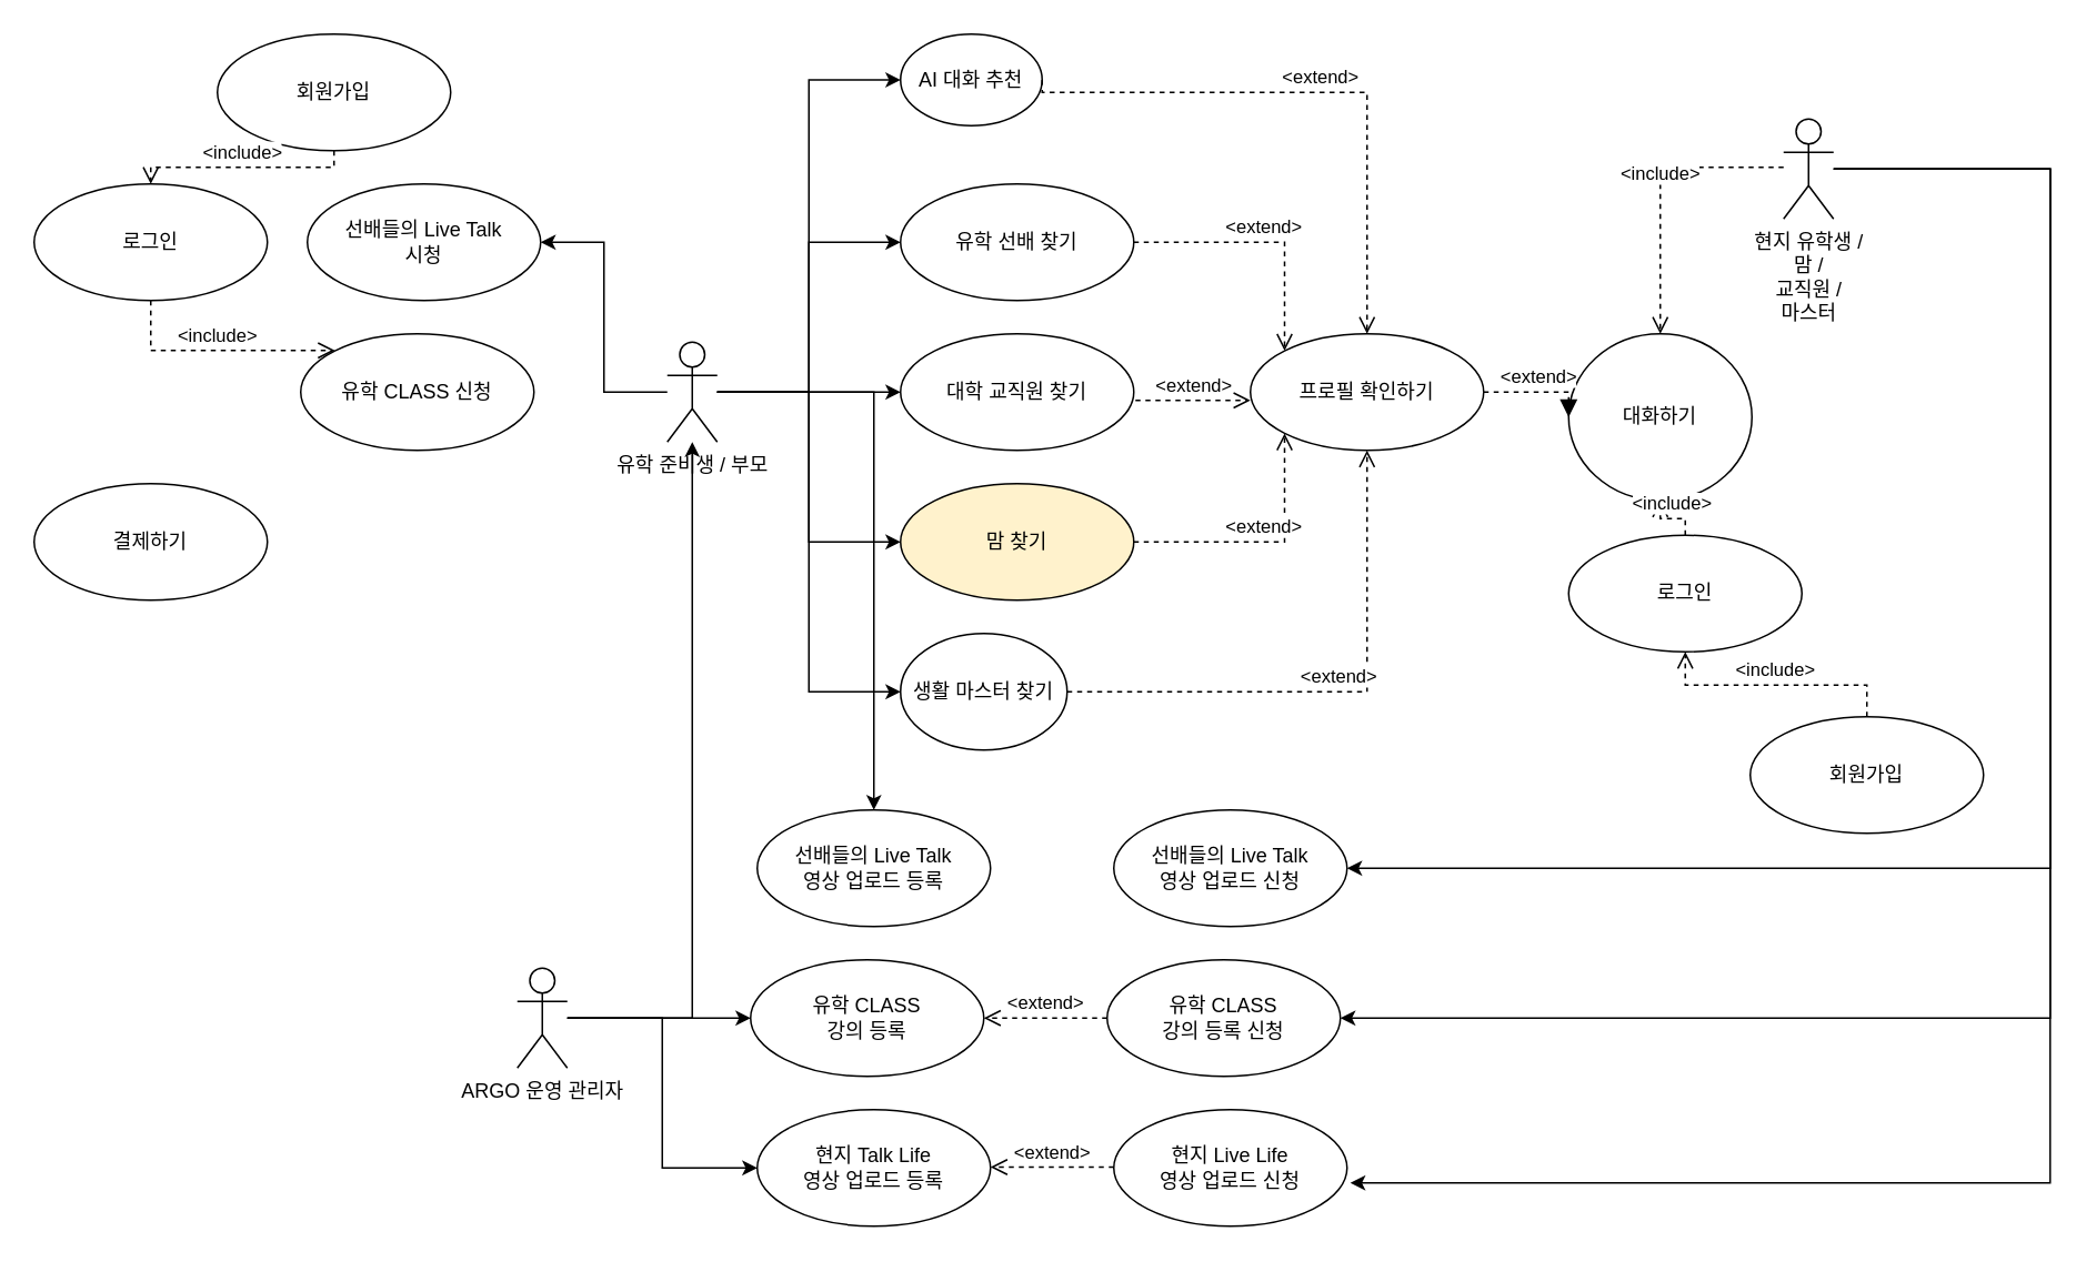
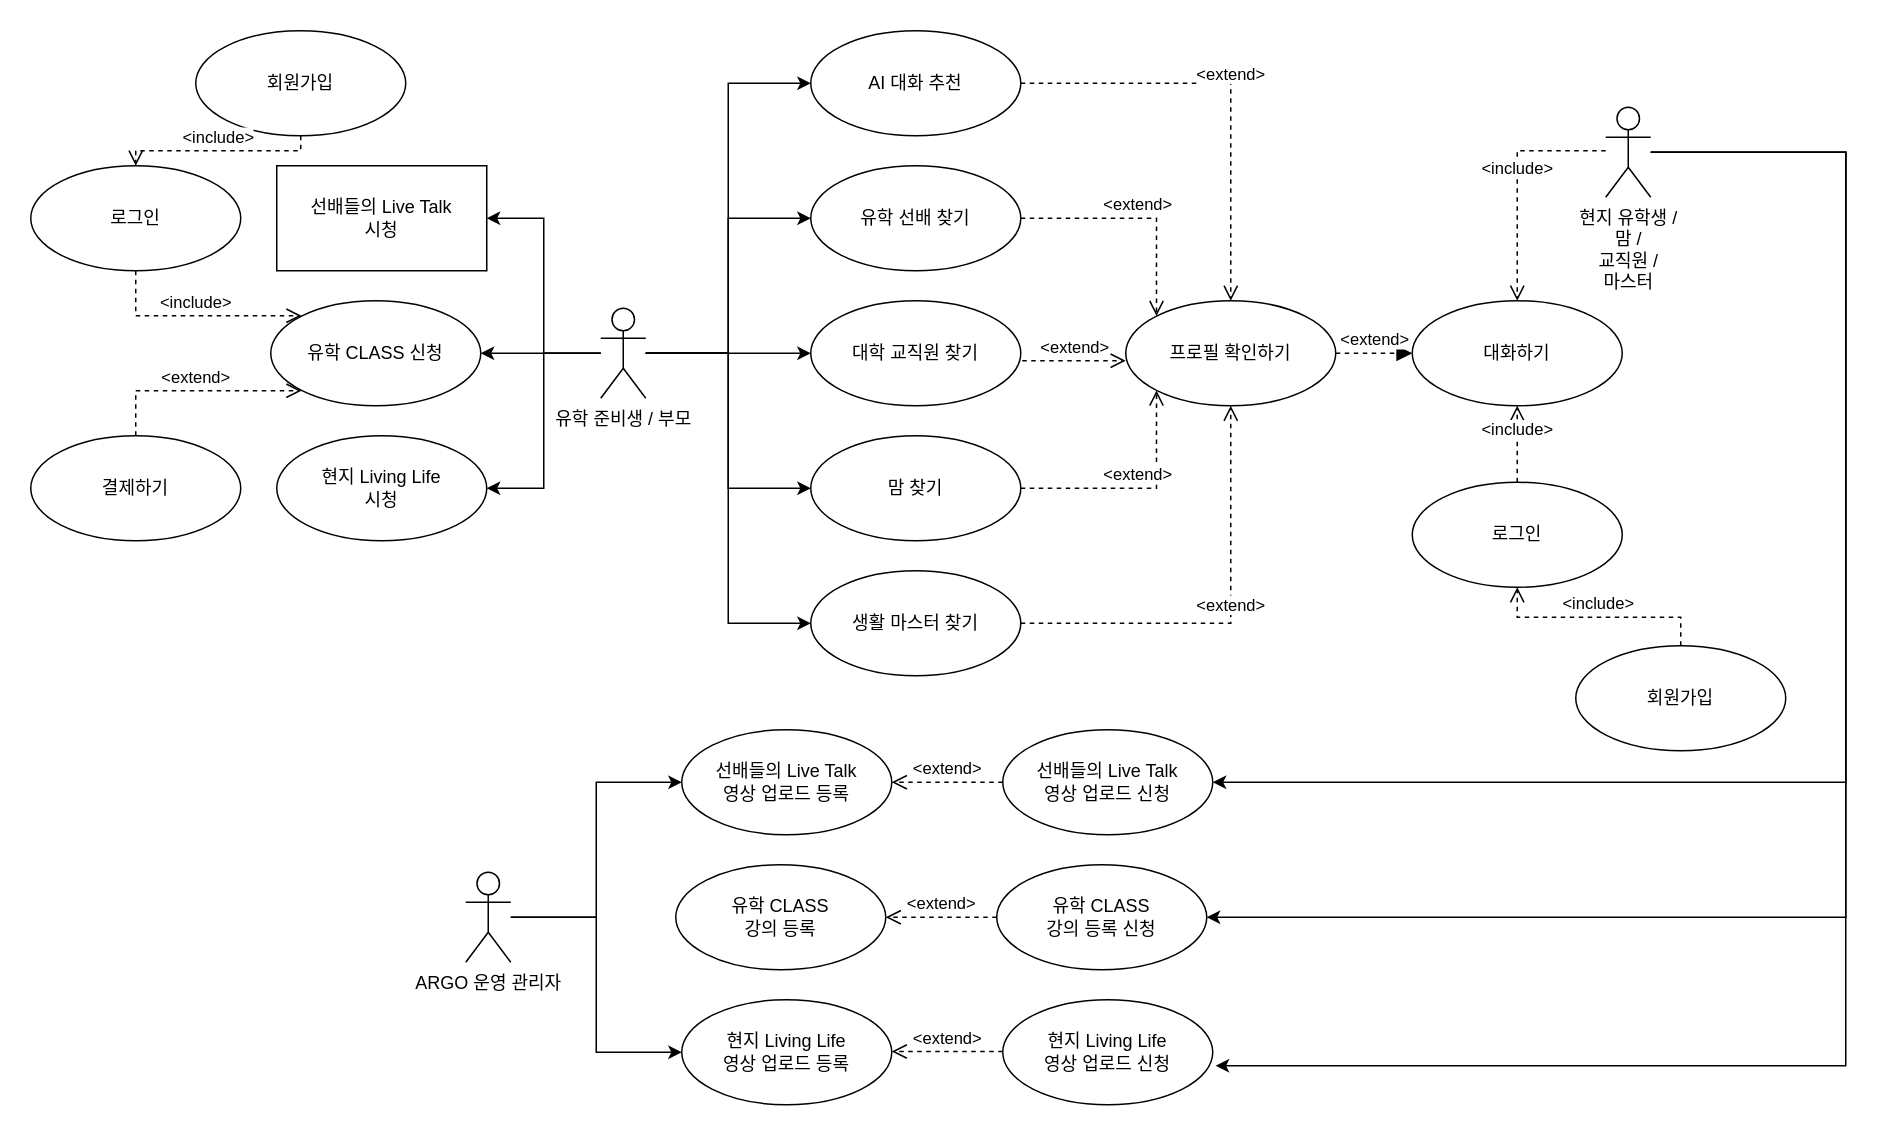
- <mxCell id="12" value="AI 대화 추천" style="ellipse;whiteSpace=wrap;html=1;" vertex="1" parent="1"><mxGeometry x="540" y="20" width="85" height="55" as="geometry" /></mxCell>
+ <mxCell id="12" value="AI 대화 추천" style="ellipse;whiteSpace=wrap;html=1;" vertex="1" parent="1"><mxGeometry x="540" y="20" width="140" height="70" as="geometry" /></mxCell>
- <mxCell id="40" value="선배들의 Live Talk&lt;br&gt;시청" style="ellipse;whiteSpace=wrap;html=1;" vertex="1" parent="1"><mxGeometry x="184" y="110" width="140" height="70" as="geometry" /></mxCell>
+ <mxCell id="40" value="선배들의 Live Talk&lt;br&gt;시청" style="whiteSpace=wrap;html=1;rounded=0;" vertex="1" parent="1"><mxGeometry x="184" y="110" width="140" height="70" as="geometry" /></mxCell>
- <mxCell id="17" value="대화하기" style="ellipse;whiteSpace=wrap;html=1;" vertex="1" parent="1"><mxGeometry x="941" y="200" width="110" height="100" as="geometry" /></mxCell>
+ <mxCell id="17" value="대화하기" style="ellipse;whiteSpace=wrap;html=1;" vertex="1" parent="1"><mxGeometry x="941" y="200" width="140" height="70" as="geometry" /></mxCell>
+ <mxCell id="37" value="&amp;lt;extend&amp;gt;" style="html=1;verticalAlign=bottom;endArrow=open;dashed=1;endSize=8;edgeStyle=elbowEdgeStyle;elbow=vertical;curved=0;rounded=0;exitX=0.5;exitY=0;exitDx=0;exitDy=0;entryX=0;entryY=1;entryDx=0;entryDy=0;" edge="1" parent="1" source="38" target="33"><mxGeometry relative="1" as="geometry"><mxPoint x="30" y="301" as="sourcePoint" /><mxPoint x="30" y="250" as="targetPoint" /><Array as="points"><mxPoint x="140" y="260" /></Array></mxGeometry></mxCell>
+ <mxCell id="9" style="edgeStyle=orthogonalEdgeStyle;rounded=0;orthogonalLoop=1;jettySize=auto;html=1;entryX=1;entryY=0.5;entryDx=0;entryDy=0;" edge="1" parent="1" source="10" target="41"><mxGeometry relative="1" as="geometry" /></mxCell>
+ <mxCell id="41" value="현지 Living Life&lt;br&gt;시청" style="ellipse;whiteSpace=wrap;html=1;" vertex="1" parent="1"><mxGeometry x="184" y="290" width="140" height="70" as="geometry" /></mxCell>
- <mxCell id="14" value="맘 찾기" style="ellipse;whiteSpace=wrap;html=1;fillColor=#fff2cc;" vertex="1" parent="1"><mxGeometry x="540" y="290" width="140" height="70" as="geometry" /></mxCell>
+ <mxCell id="14" value="맘 찾기" style="ellipse;whiteSpace=wrap;html=1;" vertex="1" parent="1"><mxGeometry x="540" y="290" width="140" height="70" as="geometry" /></mxCell>
- <mxCell id="7" style="edgeStyle=orthogonalEdgeStyle;rounded=0;orthogonalLoop=1;jettySize=auto;html=1;" edge="1" parent="1" source="10" target="46"><mxGeometry relative="1" as="geometry" /></mxCell>
+ <mxCell id="7" style="edgeStyle=orthogonalEdgeStyle;rounded=0;orthogonalLoop=1;jettySize=auto;html=1;entryX=1;entryY=0.5;entryDx=0;entryDy=0;" edge="1" parent="1" source="10" target="33"><mxGeometry relative="1" as="geometry" /></mxCell>
- <mxCell id="15" value="생활 마스터 찾기" style="ellipse;whiteSpace=wrap;html=1;" vertex="1" parent="1"><mxGeometry x="540" y="380" width="100" height="70" as="geometry" /></mxCell>
+ <mxCell id="15" value="생활 마스터 찾기" style="ellipse;whiteSpace=wrap;html=1;" vertex="1" parent="1"><mxGeometry x="540" y="380" width="140" height="70" as="geometry" /></mxCell>
- <mxCell id="51" style="edgeStyle=orthogonalEdgeStyle;rounded=0;orthogonalLoop=1;jettySize=auto;html=1;" edge="1" parent="1" source="54" target="10"><mxGeometry relative="1" as="geometry" /></mxCell>
+ <mxCell id="51" style="edgeStyle=orthogonalEdgeStyle;rounded=0;orthogonalLoop=1;jettySize=auto;html=1;entryX=0;entryY=0.5;entryDx=0;entryDy=0;" edge="1" parent="1" source="54" target="46"><mxGeometry relative="1" as="geometry" /></mxCell>
+ <mxCell id="48" value="&amp;lt;extend&amp;gt;" style="html=1;verticalAlign=bottom;endArrow=open;dashed=1;endSize=8;edgeStyle=elbowEdgeStyle;elbow=vertical;curved=0;rounded=0;exitX=0;exitY=0.5;exitDx=0;exitDy=0;entryX=1;entryY=0.5;entryDx=0;entryDy=0;" edge="1" parent="1" source="43" target="46"><mxGeometry relative="1" as="geometry"><mxPoint x="690" y="425" as="sourcePoint" /><mxPoint x="830" y="280" as="targetPoint" /><Array as="points"><mxPoint x="630" y="521" /></Array></mxGeometry></mxCell>
- <mxCell id="52" style="edgeStyle=orthogonalEdgeStyle;rounded=0;orthogonalLoop=1;jettySize=auto;html=1;" edge="1" parent="1" source="54" target="45"><mxGeometry relative="1" as="geometry" /></mxCell>
- <mxCell id="47" value="현지 Talk Life&lt;br&gt;영상 업로드 등록" style="ellipse;whiteSpace=wrap;html=1;" vertex="1" parent="1"><mxGeometry x="454" y="666" width="140" height="70" as="geometry" /></mxCell>
+ <mxCell id="47" value="현지 Living Life&lt;br&gt;영상 업로드 등록" style="ellipse;whiteSpace=wrap;html=1;" vertex="1" parent="1"><mxGeometry x="454" y="666" width="140" height="70" as="geometry" /></mxCell>
- <mxCell id="44" value="현지 Live Life&lt;br&gt;영상 업로드 신청" style="ellipse;whiteSpace=wrap;html=1;" vertex="1" parent="1"><mxGeometry x="668" y="666" width="140" height="70" as="geometry" /></mxCell>
+ <mxCell id="44" value="현지 Living Life&lt;br&gt;영상 업로드 신청" style="ellipse;whiteSpace=wrap;html=1;" vertex="1" parent="1"><mxGeometry x="668" y="666" width="140" height="70" as="geometry" /></mxCell>
